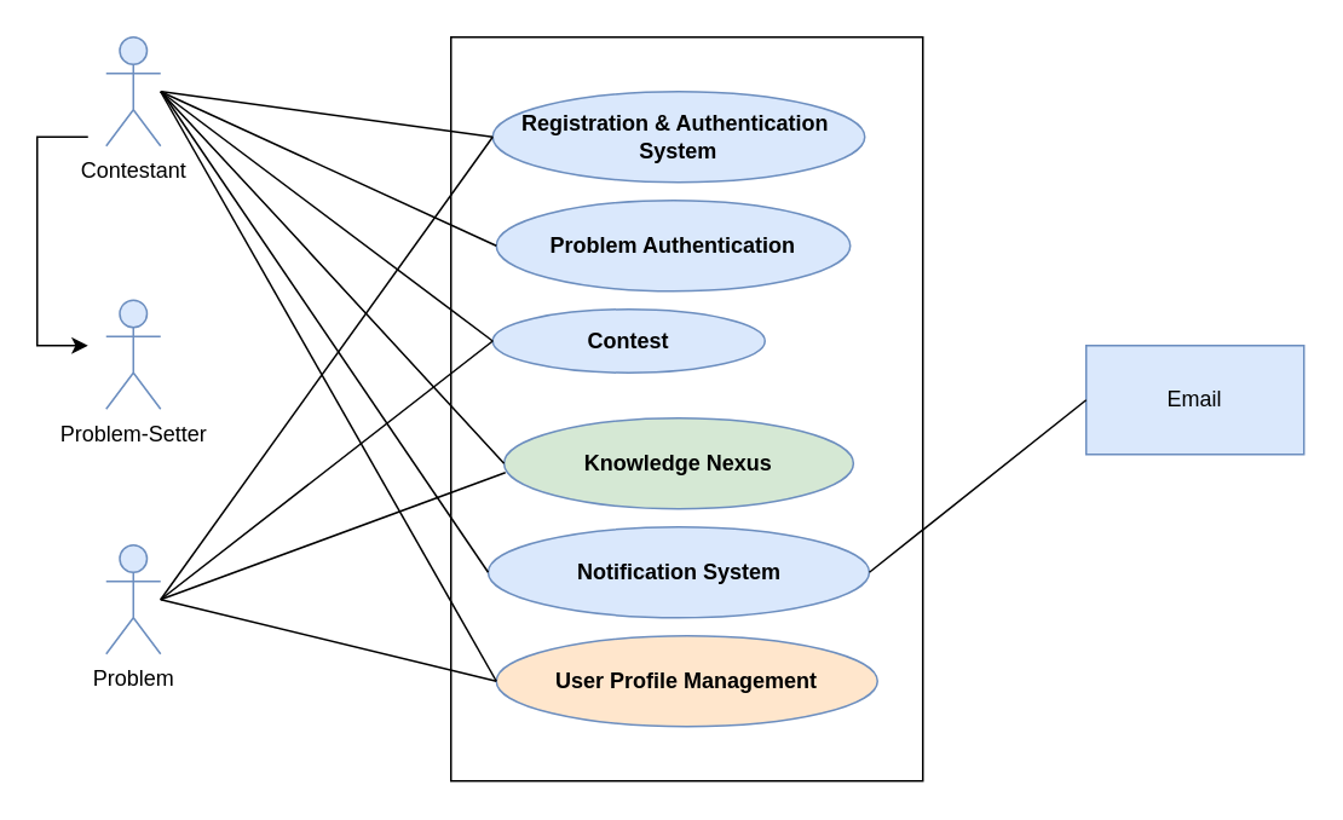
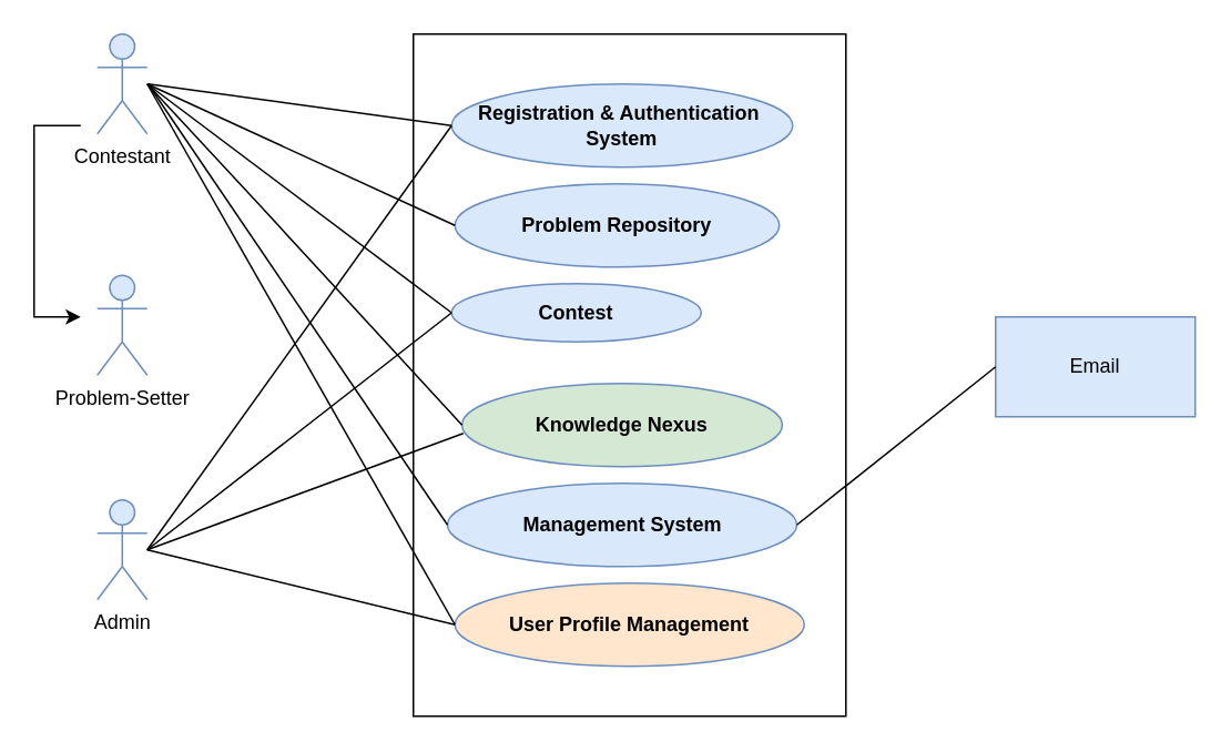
- <mxCell id="4" value="&lt;b&gt;Problem Authentication&lt;/b&gt;" style="ellipse;whiteSpace=wrap;html=1;fillColor=#dae8fc;strokeColor=#6c8ebf;" parent="1" vertex="1"><mxGeometry x="273" y="110" width="195" height="50" as="geometry" /></mxCell>
+ <mxCell id="4" value="&lt;b&gt;Problem Repository&lt;/b&gt;" style="ellipse;whiteSpace=wrap;html=1;fillColor=#dae8fc;strokeColor=#6c8ebf;" parent="1" vertex="1"><mxGeometry x="273" y="110" width="195" height="50" as="geometry" /></mxCell>
- <mxCell id="7" value="&lt;b&gt;Notification System&lt;/b&gt;" style="ellipse;whiteSpace=wrap;html=1;fillColor=#dae8fc;strokeColor=#6c8ebf;" parent="1" vertex="1"><mxGeometry x="268.5" y="290" width="210" height="50" as="geometry" /></mxCell>
+ <mxCell id="7" value="&lt;b&gt;Management System&lt;/b&gt;" style="ellipse;whiteSpace=wrap;html=1;fillColor=#dae8fc;strokeColor=#6c8ebf;" parent="1" vertex="1"><mxGeometry x="268.5" y="290" width="210" height="50" as="geometry" /></mxCell>
- <mxCell id="11" value="Problem" style="shape=umlActor;verticalLabelPosition=bottom;verticalAlign=top;html=1;outlineConnect=0;fillColor=#dae8fc;strokeColor=#6c8ebf;" parent="1" vertex="1"><mxGeometry x="58" y="300" width="30" height="60" as="geometry" /></mxCell>
+ <mxCell id="11" value="Admin" style="shape=umlActor;verticalLabelPosition=bottom;verticalAlign=top;html=1;outlineConnect=0;fillColor=#dae8fc;strokeColor=#6c8ebf;" parent="1" vertex="1"><mxGeometry x="58" y="300" width="30" height="60" as="geometry" /></mxCell>
